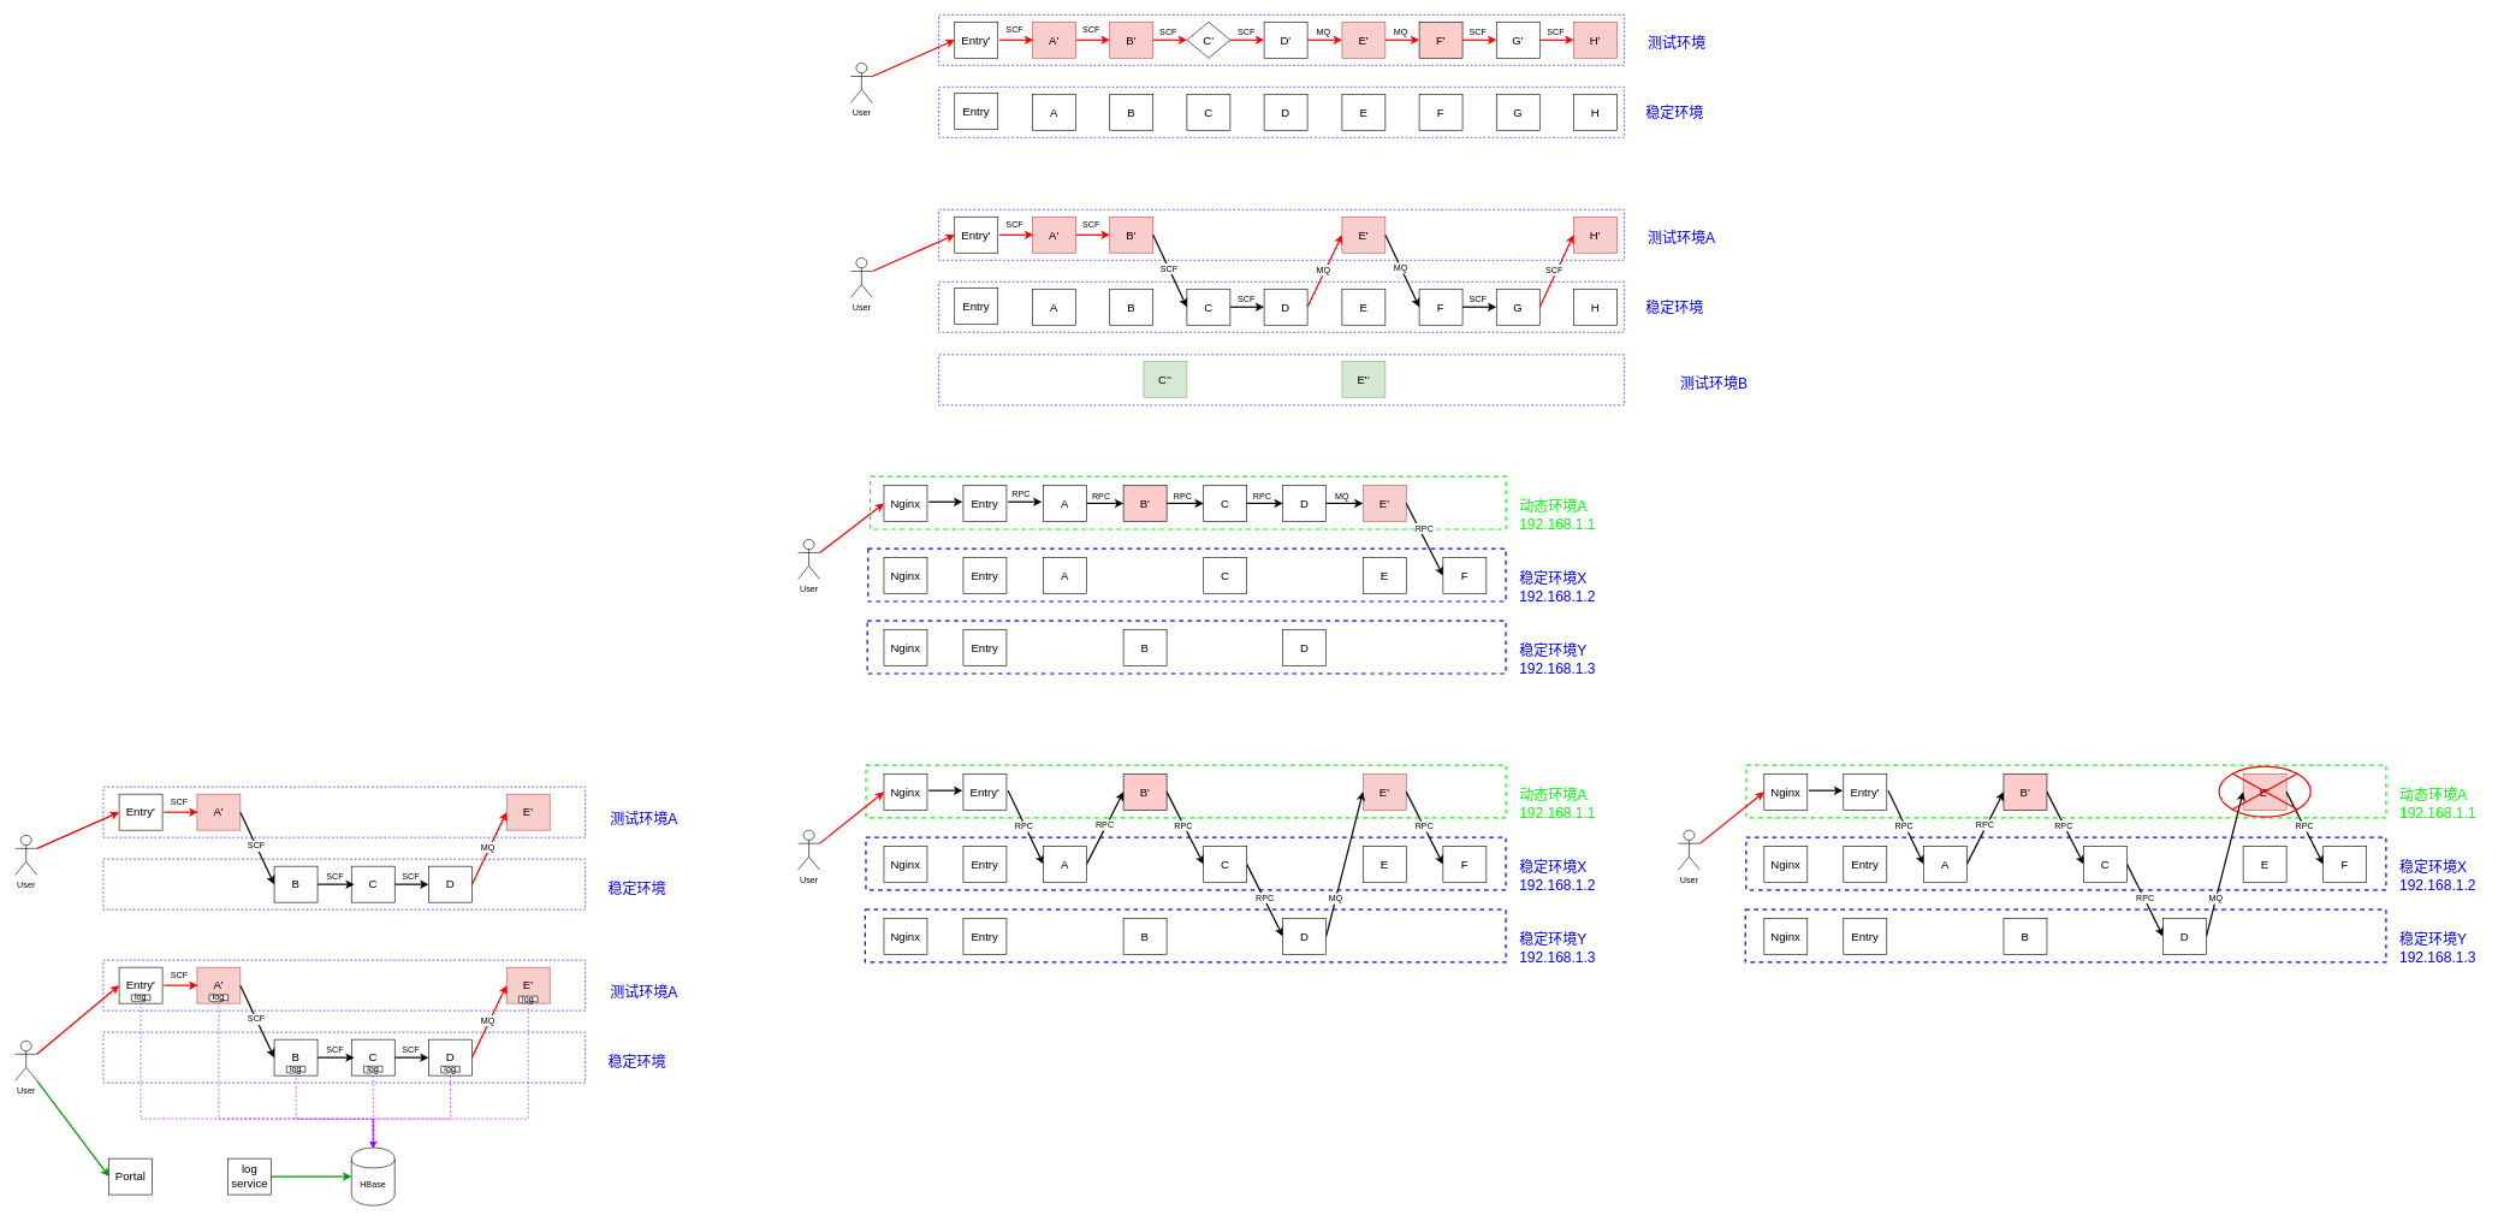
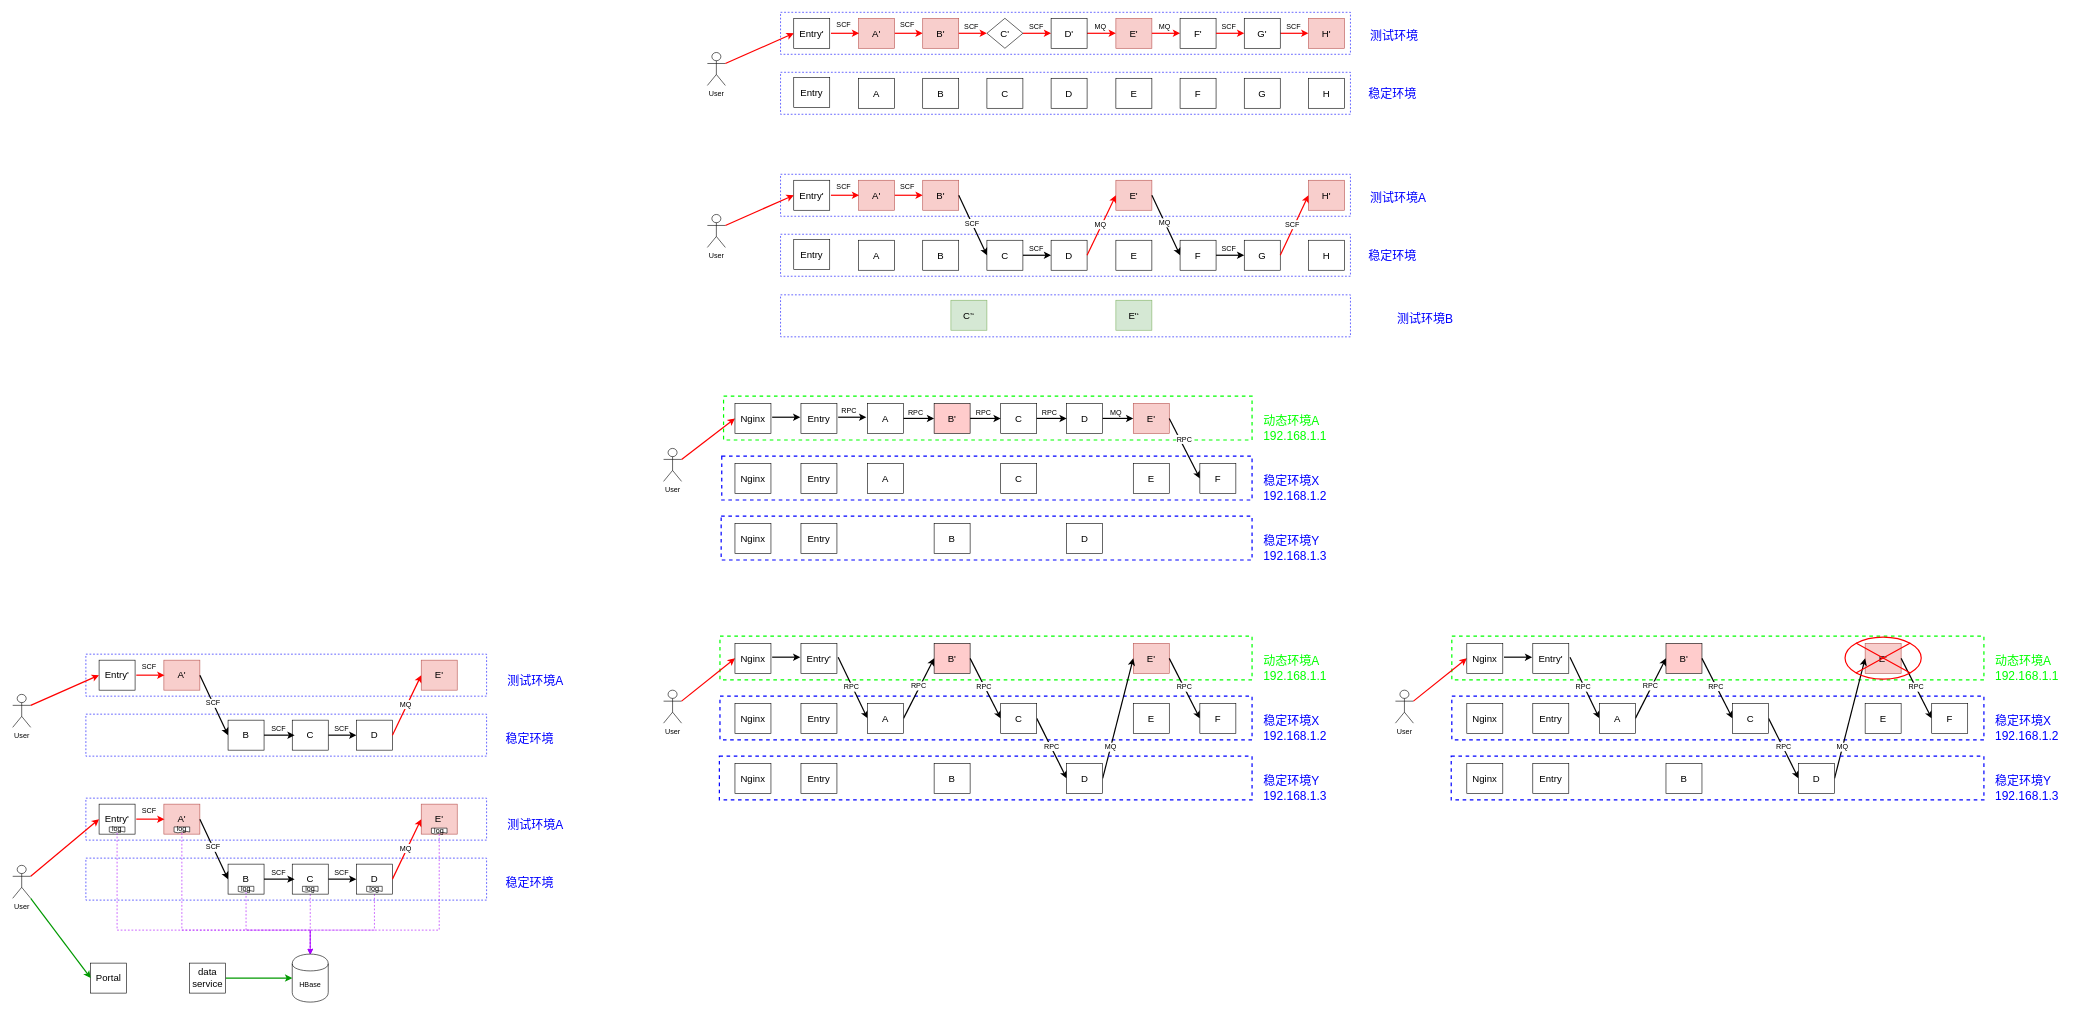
- <mxCell id="76" value="&lt;font style=&quot;font-size: 16px&quot;&gt;F'&lt;/font&gt;" style="rounded=0;whiteSpace=wrap;html=1;fillColor=#ffcccc;" parent="1" vertex="1"><mxGeometry x="1966" y="30" width="60" height="50" as="geometry" /></mxCell>
+ <mxCell id="76" value="&lt;font style=&quot;font-size: 16px&quot;&gt;F'&lt;/font&gt;" style="rounded=0;whiteSpace=wrap;html=1;" parent="1" vertex="1"><mxGeometry x="1966" y="30" width="60" height="50" as="geometry" /></mxCell>
- <mxCell id="143" value="&lt;font style=&quot;font-size: 16px&quot;&gt;log service&lt;/font&gt;" style="rounded=0;whiteSpace=wrap;html=1;" parent="1" vertex="1"><mxGeometry x="315" y="1605" width="60" height="50" as="geometry" /></mxCell>
+ <mxCell id="143" value="&lt;font style=&quot;font-size: 16px&quot;&gt;data service&lt;/font&gt;" style="rounded=0;whiteSpace=wrap;html=1;" parent="1" vertex="1"><mxGeometry x="315" y="1605" width="60" height="50" as="geometry" /></mxCell>
